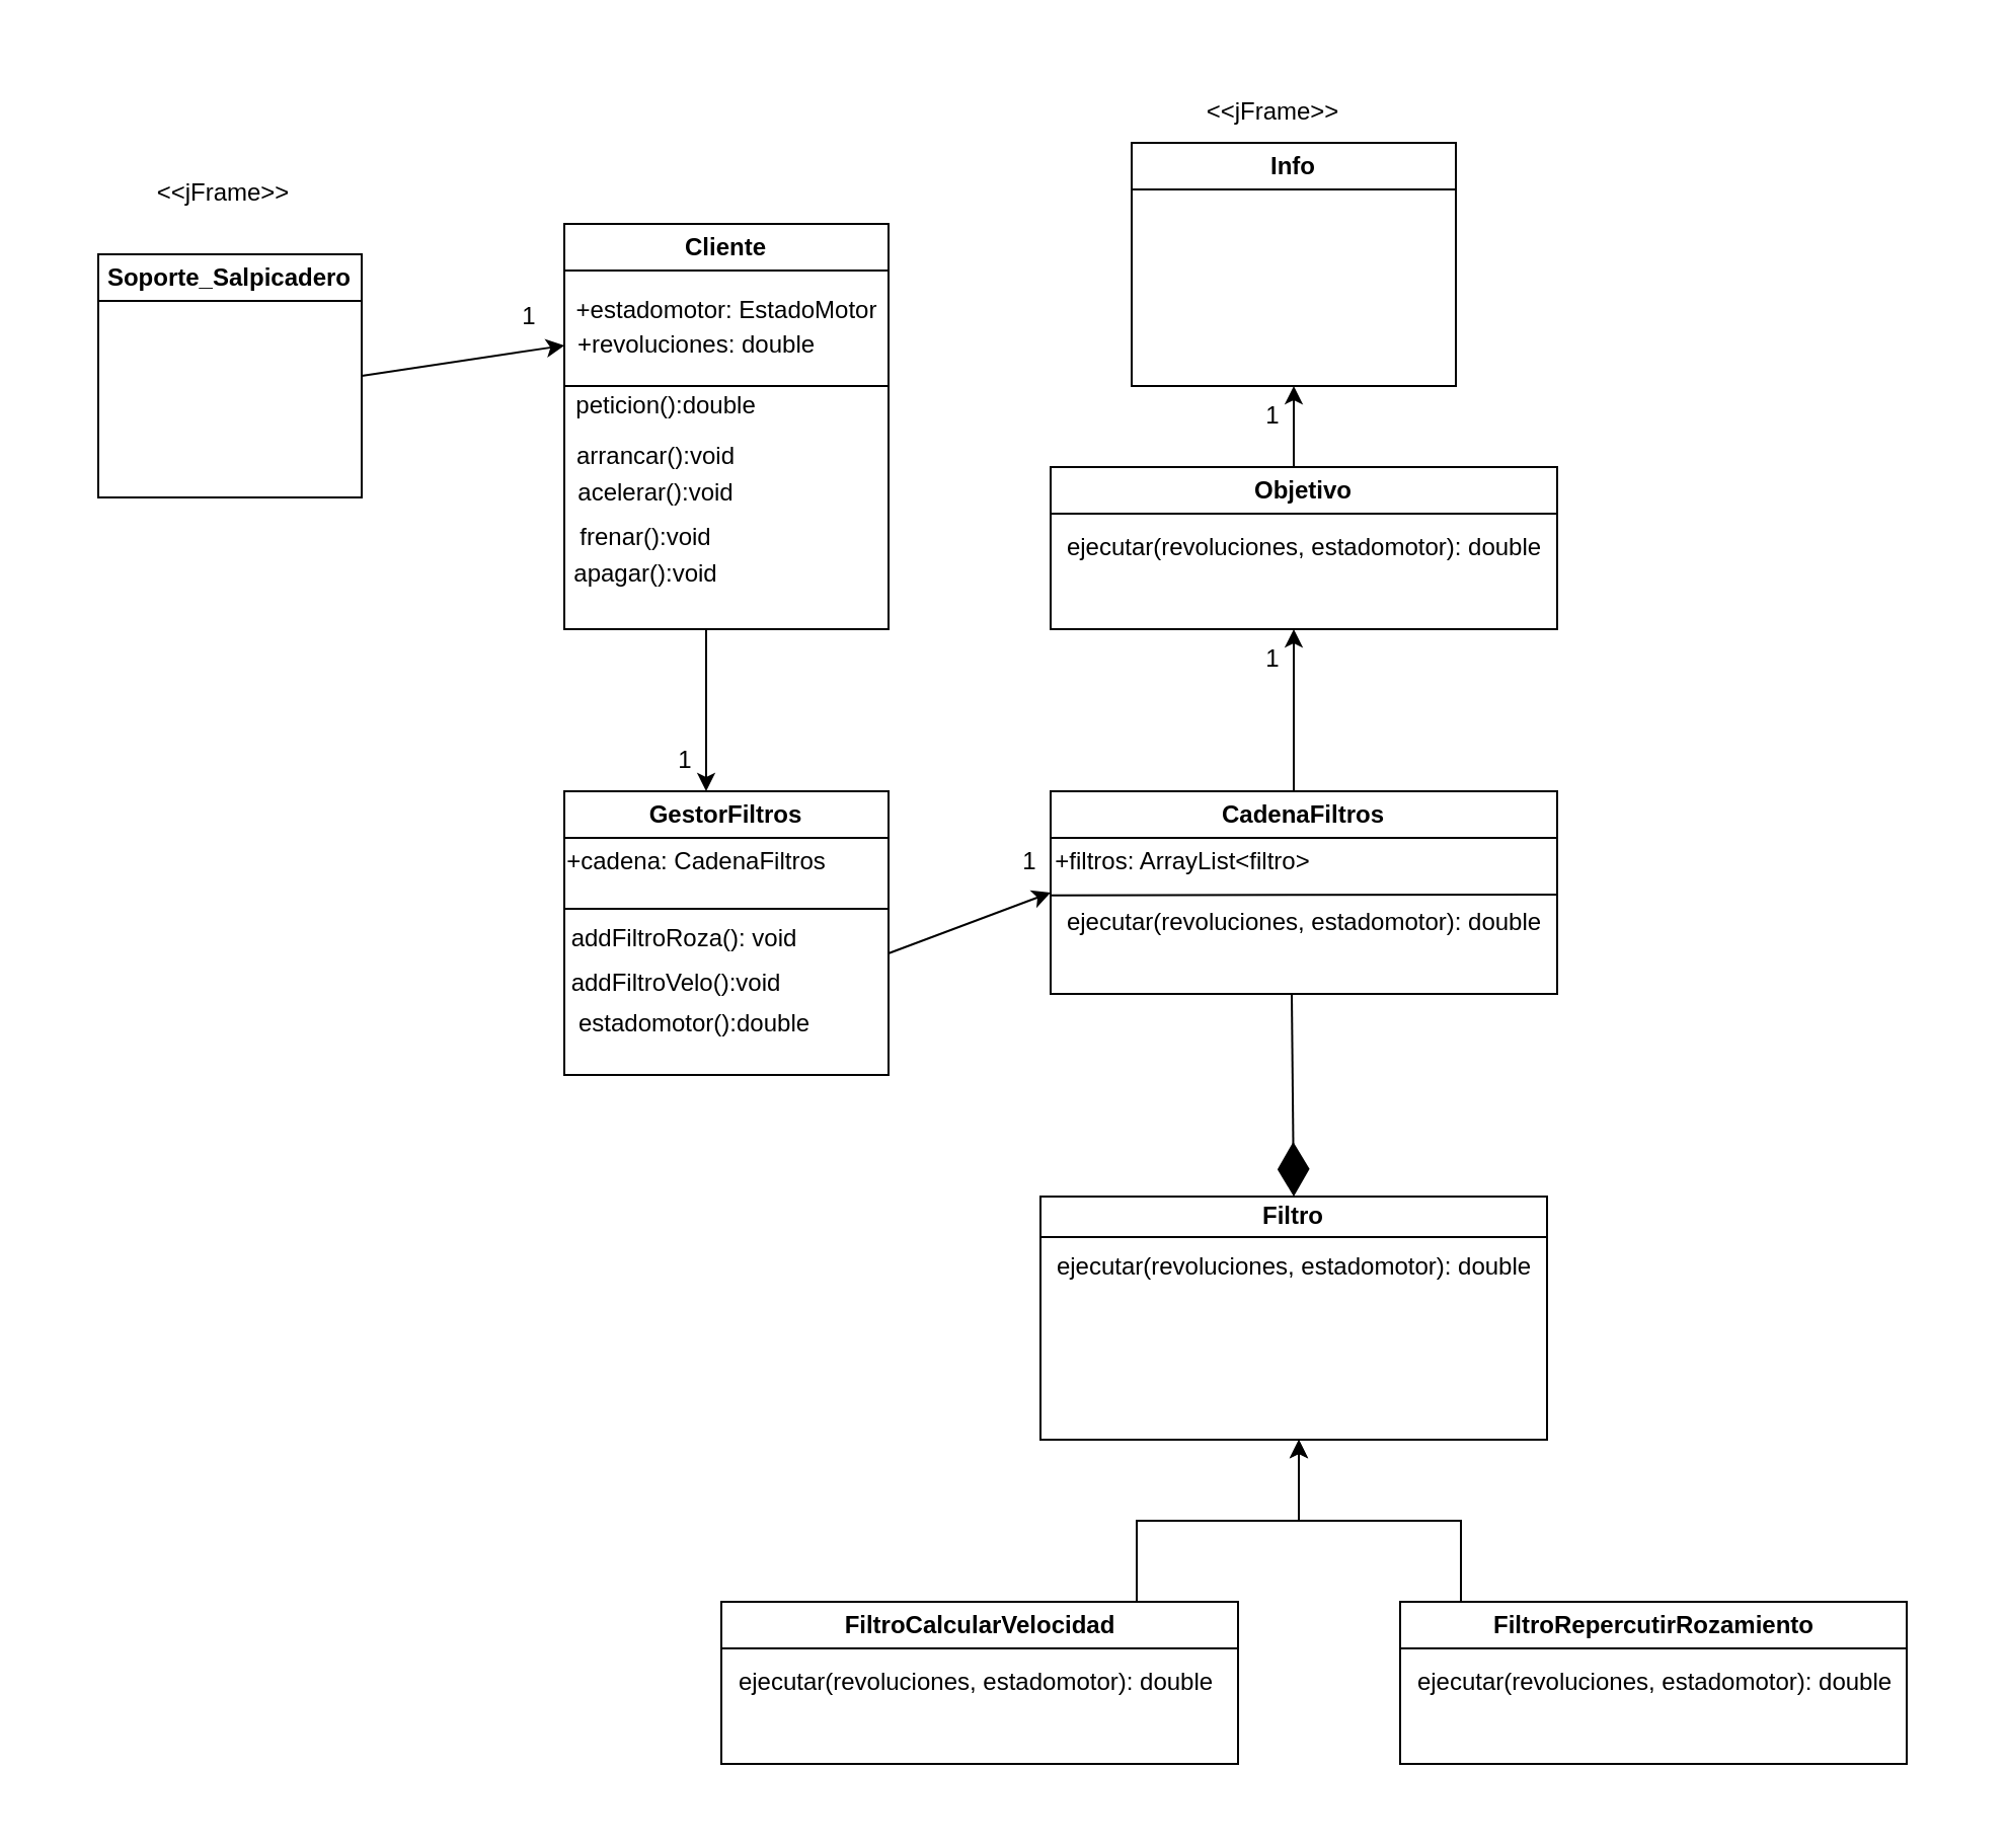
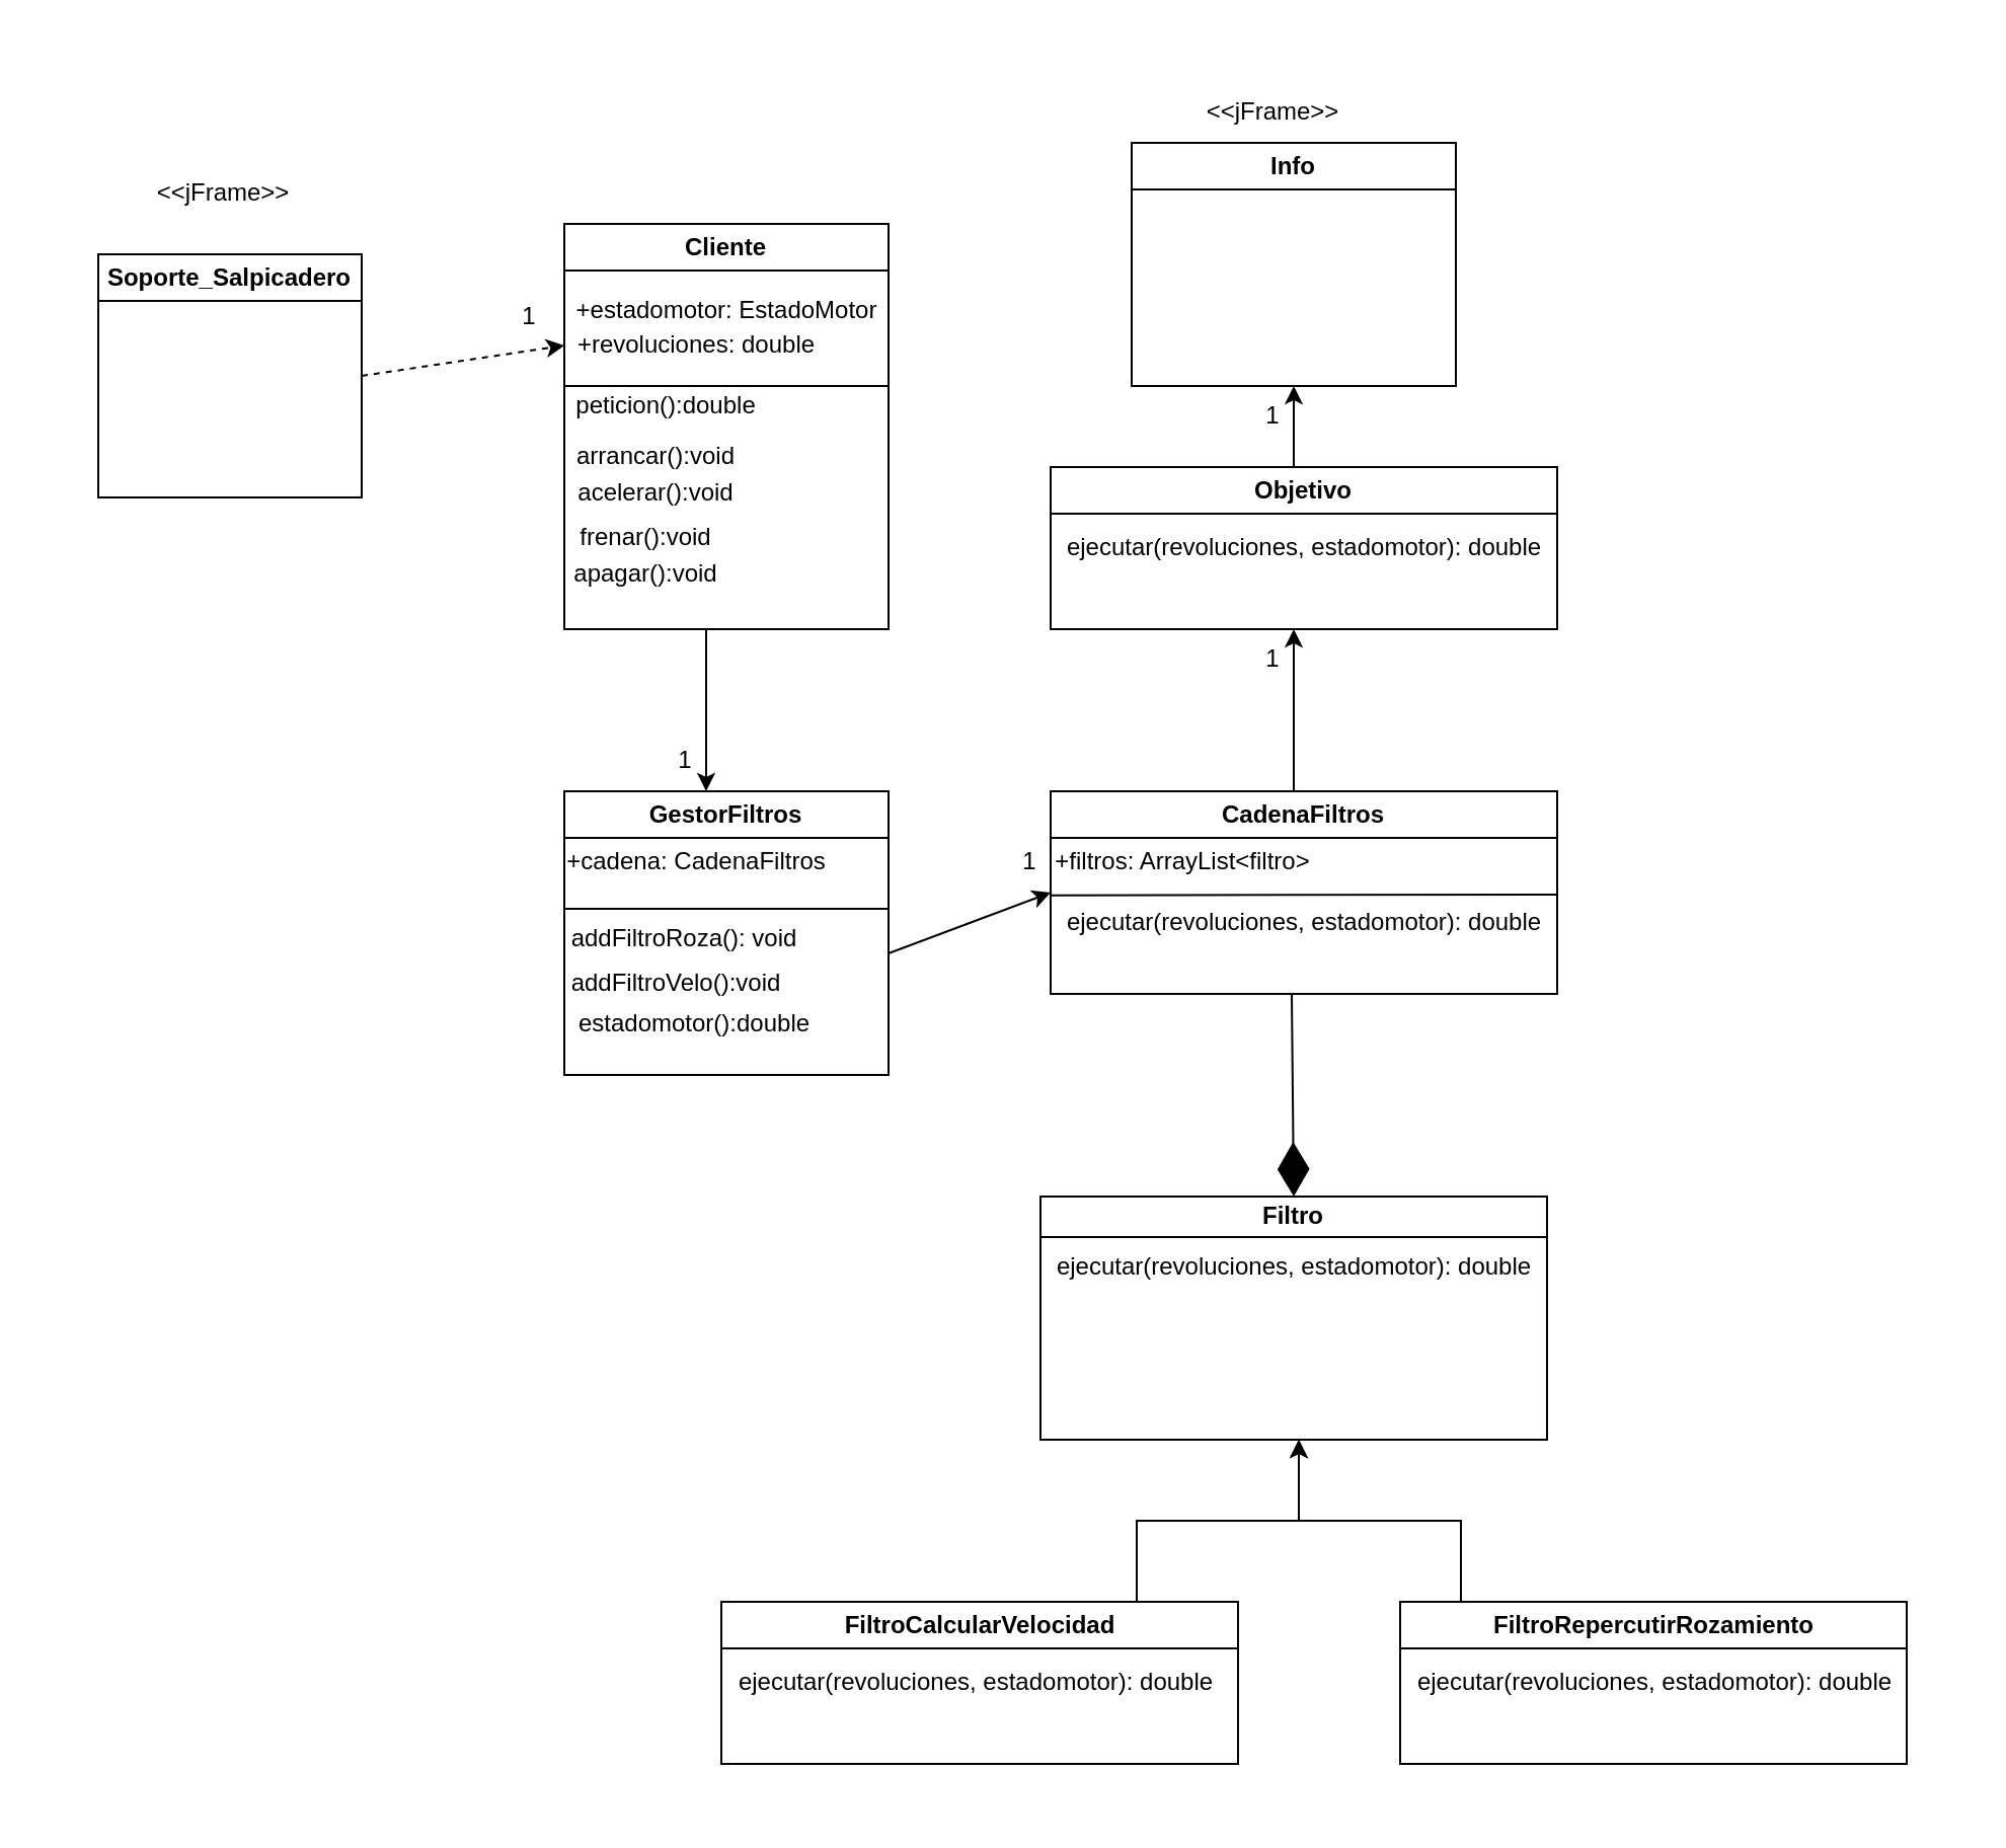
- <mxCell id="34" value="" style="endArrow=classic;html=1;rounded=0;exitX=1;exitY=0.5;exitDx=0;exitDy=0;entryX=0.036;entryY=0.5;entryDx=0;entryDy=0;entryPerimeter=0;" parent="1" source="33" edge="1" target="5"><mxGeometry width="50" height="50" relative="1" as="geometry"><mxPoint x="388" y="310" as="sourcePoint" /><mxPoint x="238" y="160" as="targetPoint" /><Array as="points" /></mxGeometry></mxCell>
+ <mxCell id="34" value="" style="endArrow=classic;html=1;rounded=0;exitX=1;exitY=0.5;exitDx=0;exitDy=0;entryX=0.036;entryY=0.5;entryDx=0;entryDy=0;entryPerimeter=0;dashed=1;" parent="1" source="33" edge="1" target="5"><mxGeometry width="50" height="50" relative="1" as="geometry"><mxPoint x="388" y="310" as="sourcePoint" /><mxPoint x="238" y="160" as="targetPoint" /><Array as="points" /></mxGeometry></mxCell>
